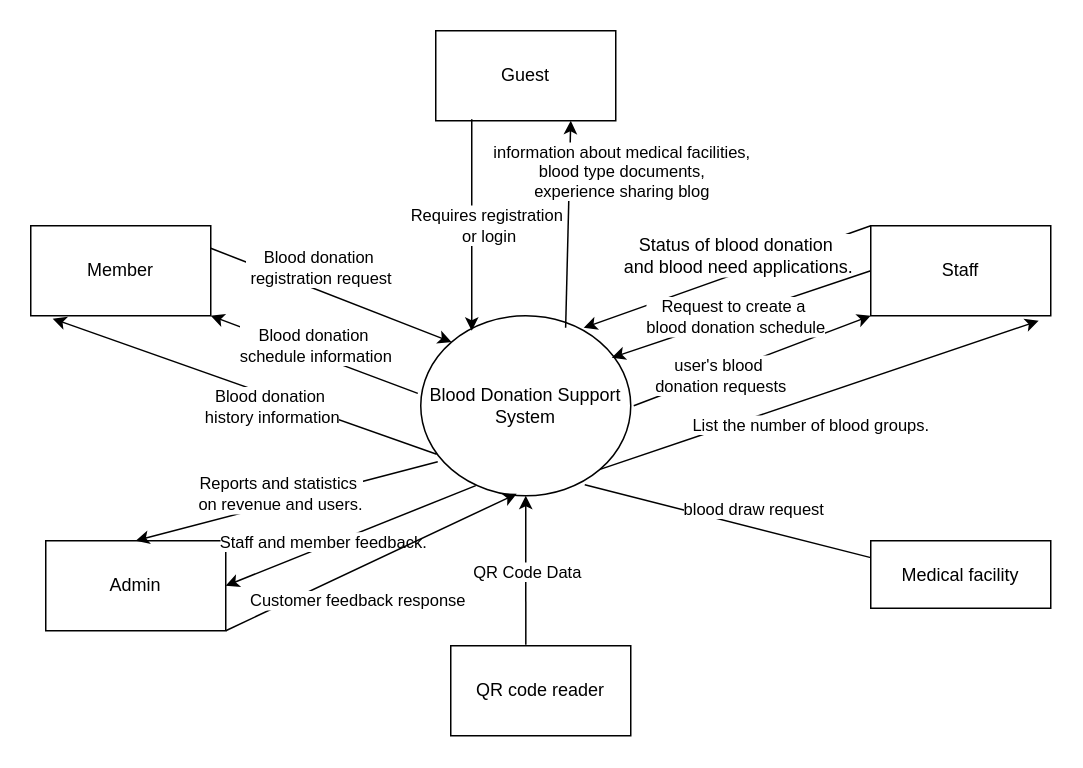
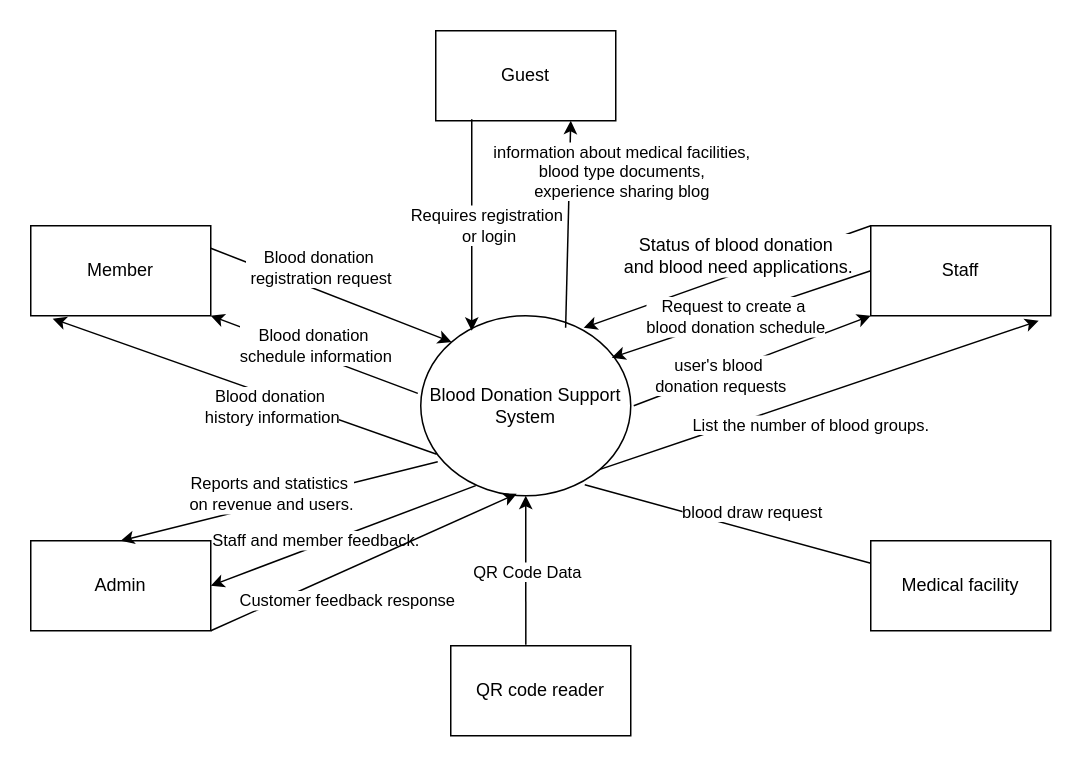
- <mxCell id="8" value="Medical facility" style="rounded=0;whiteSpace=wrap;html=1;" parent="1" vertex="1"><mxGeometry x="580" y="360" width="120" height="45" as="geometry" /></mxCell>
+ <mxCell id="8" value="Medical facility" style="rounded=0;whiteSpace=wrap;html=1;" parent="1" vertex="1"><mxGeometry x="580" y="360" width="120" height="60" as="geometry" /></mxCell>
- <mxCell id="6" value="Admin" style="rounded=0;whiteSpace=wrap;html=1;" parent="1" vertex="1"><mxGeometry x="30" y="360" width="120" height="60" as="geometry" /></mxCell>
+ <mxCell id="6" value="Admin" style="rounded=0;whiteSpace=wrap;html=1;" parent="1" vertex="1"><mxGeometry x="20" y="360" width="120" height="60" as="geometry" /></mxCell>
